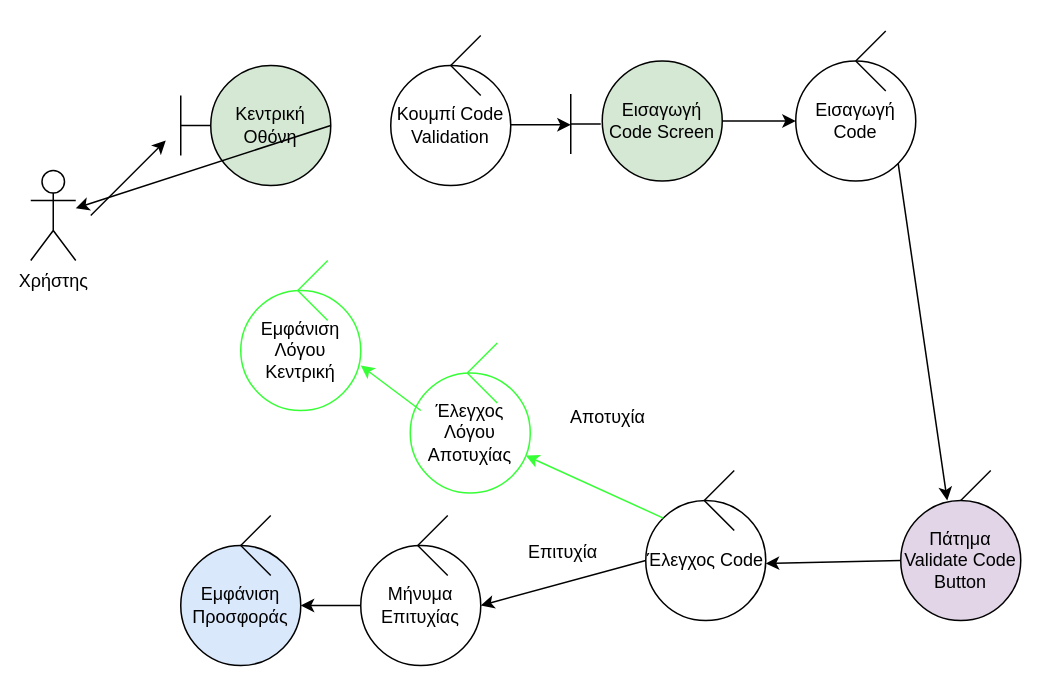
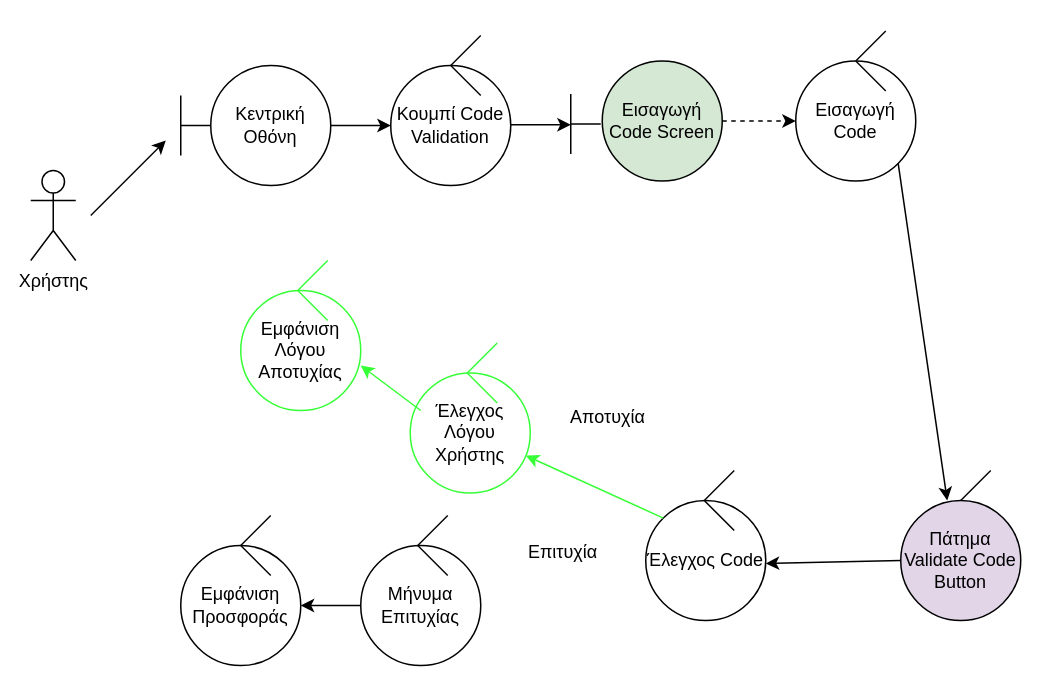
- <mxCell id="17" value="" style="endArrow=classic;html=1;rounded=0;exitX=1;exitY=0.5;exitDx=0;exitDy=0;" parent="1" source="13" edge="1" target="14"><mxGeometry width="50" height="50" relative="1" as="geometry"><mxPoint x="621" y="253" as="sourcePoint" /><mxPoint x="700" y="213" as="targetPoint" /></mxGeometry></mxCell>
+ <mxCell id="17" value="" style="endArrow=classic;html=1;rounded=0;exitX=1;exitY=0.5;exitDx=0;exitDy=0;dashed=1;" parent="1" source="13" edge="1" target="14"><mxGeometry width="50" height="50" relative="1" as="geometry"><mxPoint x="621" y="253" as="sourcePoint" /><mxPoint x="700" y="213" as="targetPoint" /></mxGeometry></mxCell>
- <mxCell id="6" value="Κεντρική Οθόνη" style="ellipse;whiteSpace=wrap;html=1;aspect=fixed;fillColor=#d5e8d4;" parent="1" vertex="1"><mxGeometry x="140" y="43" width="80" height="80" as="geometry" /></mxCell>
+ <mxCell id="6" value="Κεντρική Οθόνη" style="ellipse;whiteSpace=wrap;html=1;aspect=fixed;" parent="1" vertex="1"><mxGeometry x="140" y="43" width="80" height="80" as="geometry" /></mxCell>
- <mxCell id="19" value="" style="endArrow=classic;html=1;rounded=0;exitX=1;exitY=0.5;exitDx=0;exitDy=0;" edge="1" parent="1" source="6" target="2"><mxGeometry width="50" height="50" relative="1" as="geometry"><mxPoint x="280" y="193" as="sourcePoint" /><mxPoint x="600" y="273" as="targetPoint" /></mxGeometry></mxCell>
+ <mxCell id="19" value="" style="endArrow=classic;html=1;rounded=0;exitX=1;exitY=0.5;exitDx=0;exitDy=0;entryX=0;entryY=0.5;entryDx=0;entryDy=0;" edge="1" parent="1" source="6" target="7"><mxGeometry width="50" height="50" relative="1" as="geometry"><mxPoint x="280" y="193" as="sourcePoint" /><mxPoint x="600" y="273" as="targetPoint" /></mxGeometry></mxCell>
- <mxCell id="41" value="Εμφάνιση Λόγου Κεντρική" style="ellipse;whiteSpace=wrap;html=1;aspect=fixed;strokeColor=#36FF36;" vertex="1" parent="1"><mxGeometry x="160" y="193" width="80" height="80" as="geometry" /></mxCell>
+ <mxCell id="41" value="Εμφάνιση Λόγου Αποτυχίας" style="ellipse;whiteSpace=wrap;html=1;aspect=fixed;strokeColor=#36FF36;" vertex="1" parent="1"><mxGeometry x="160" y="193" width="80" height="80" as="geometry" /></mxCell>
- <mxCell id="38" value="Έλεγχος Λόγου Αποτυχίας" style="ellipse;whiteSpace=wrap;html=1;aspect=fixed;strokeColor=#36FF36;" vertex="1" parent="1"><mxGeometry x="273" y="248" width="80" height="80" as="geometry" /></mxCell>
+ <mxCell id="38" value="Έλεγχος Λόγου Χρήστης" style="ellipse;whiteSpace=wrap;html=1;aspect=fixed;strokeColor=#36FF36;" vertex="1" parent="1"><mxGeometry x="273" y="248" width="80" height="80" as="geometry" /></mxCell>
- <mxCell id="25" value="" style="endArrow=classic;html=1;rounded=0;entryX=1;entryY=0.5;entryDx=0;entryDy=0;exitX=0;exitY=0.5;exitDx=0;exitDy=0;" edge="1" target="24" parent="1" source="21"><mxGeometry width="50" height="50" relative="1" as="geometry"><mxPoint x="270" y="413" as="sourcePoint" /><mxPoint x="360" y="425" as="targetPoint" /></mxGeometry></mxCell>
- <mxCell id="27" value="Εμφάνιση Προσφοράς" style="ellipse;whiteSpace=wrap;html=1;aspect=fixed;fillColor=#dae8fc;" vertex="1" parent="1"><mxGeometry x="120" y="363" width="80" height="80" as="geometry" /></mxCell>
+ <mxCell id="27" value="Εμφάνιση Προσφοράς" style="ellipse;whiteSpace=wrap;html=1;aspect=fixed;" vertex="1" parent="1"><mxGeometry x="120" y="363" width="80" height="80" as="geometry" /></mxCell>
